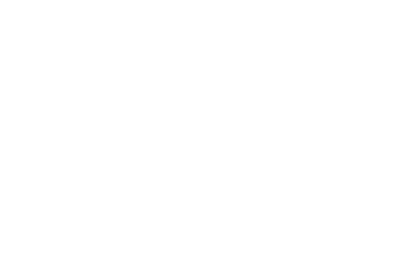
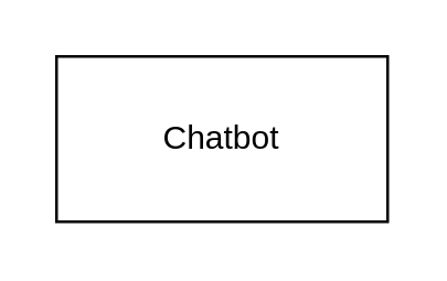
+ <mxCell id="2" value="Chatbot" style="rounded=0;whiteSpace=wrap;html=1;" vertex="1" parent="1"><mxGeometry x="20" y="20" width="120" height="60" as="geometry" /></mxCell>
